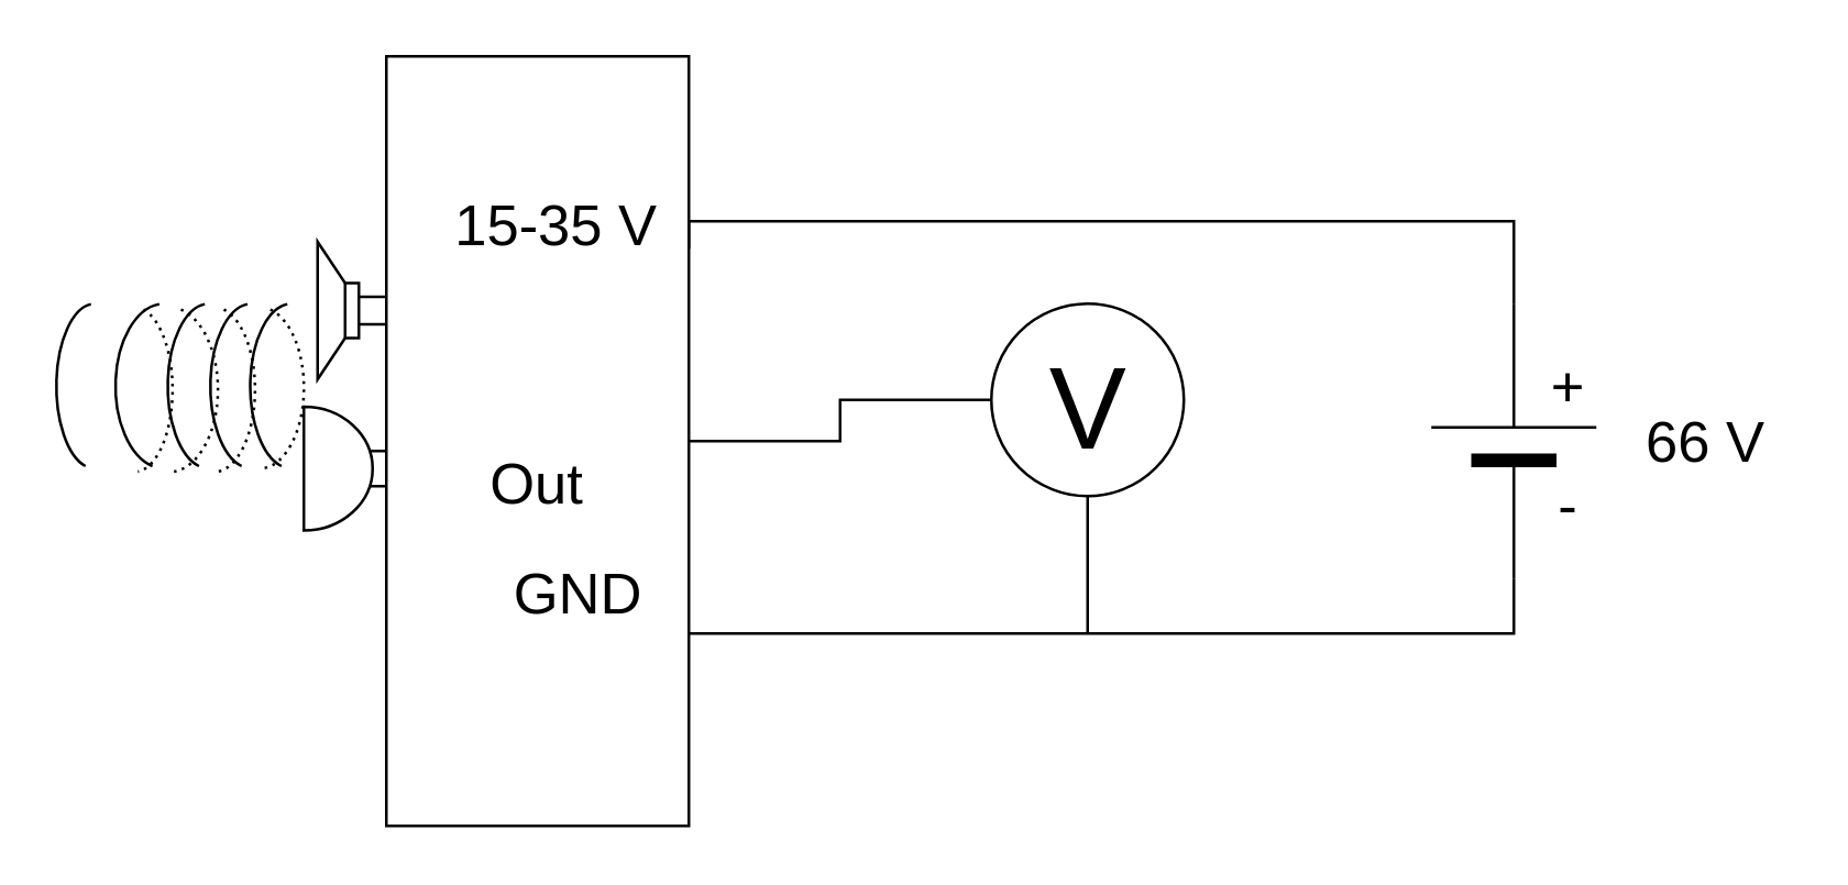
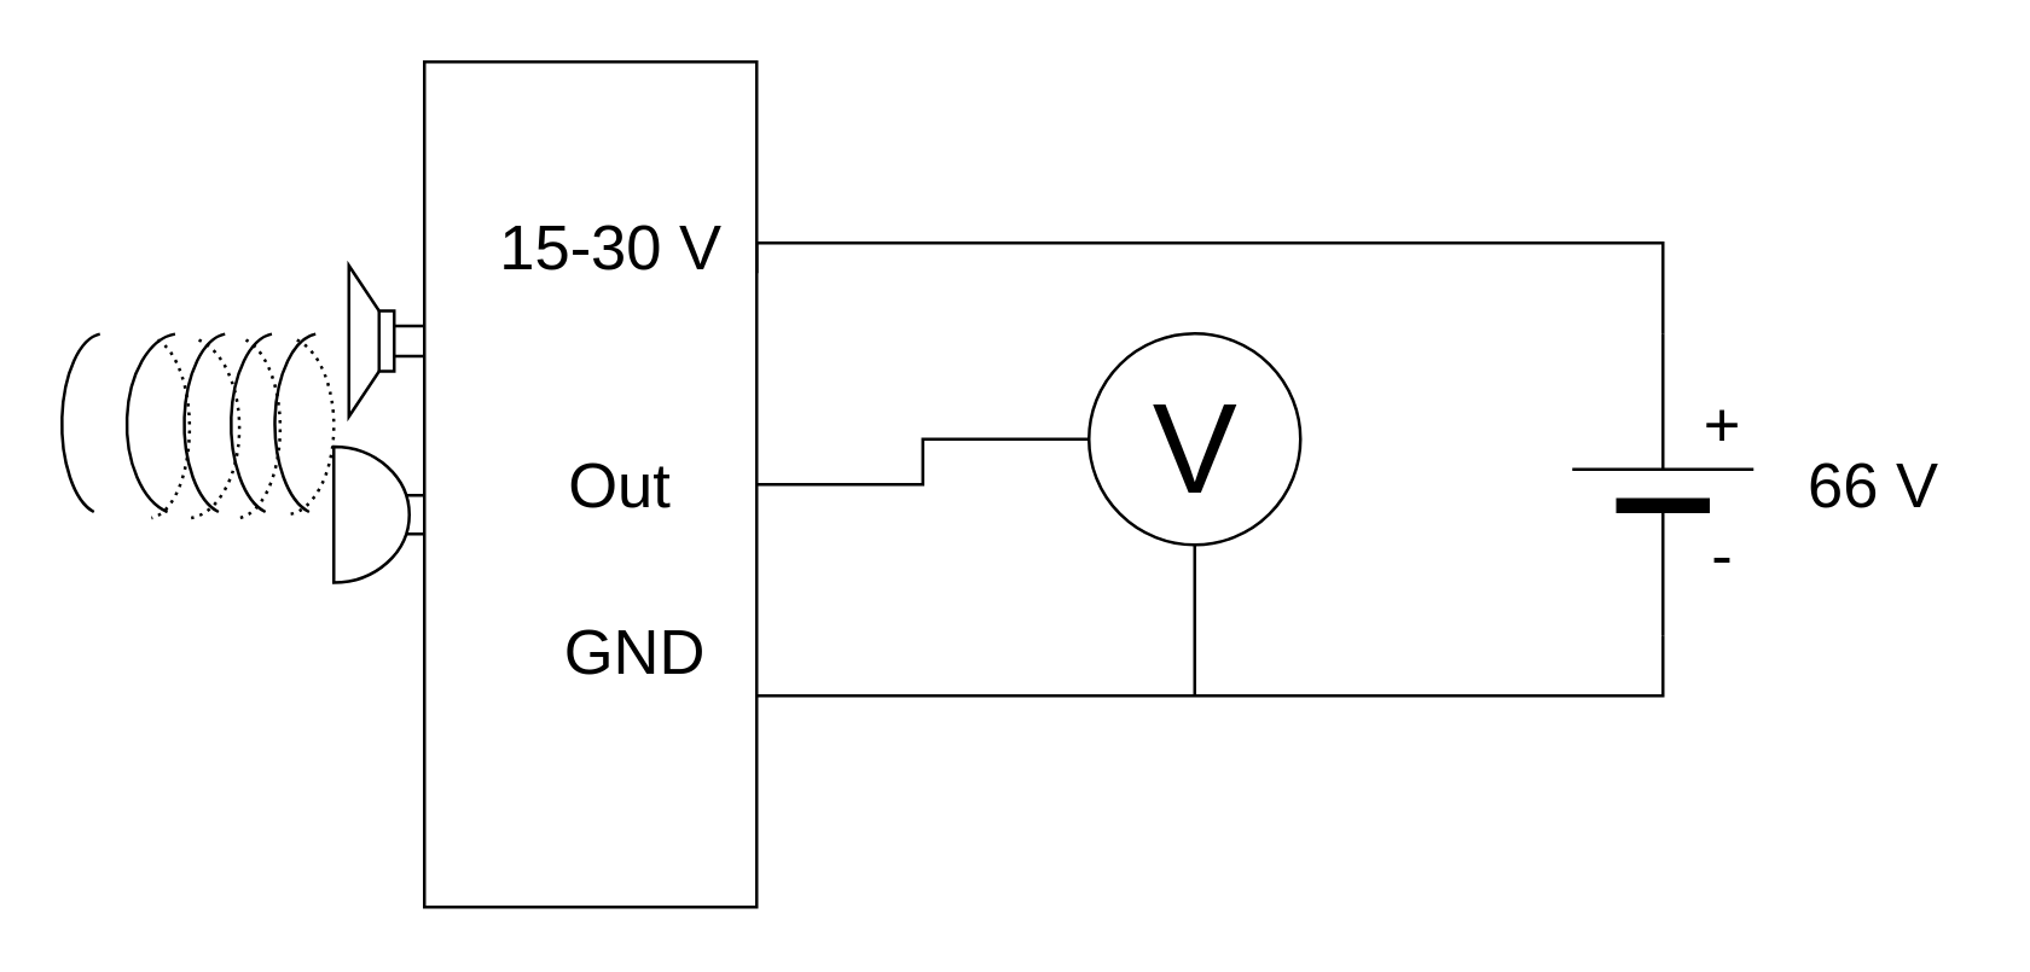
- <mxCell id="9" value="&lt;font style=&quot;font-size: 21px&quot;&gt;15-35 V&amp;nbsp;&lt;/font&gt;" style="text;html=1;strokeColor=none;fillColor=none;align=center;verticalAlign=middle;whiteSpace=wrap;rounded=0;fontSize=42;" parent="1" vertex="1"><mxGeometry x="150" y="50" width="110" height="50" as="geometry" /></mxCell>
+ <mxCell id="9" value="&lt;font style=&quot;font-size: 21px&quot;&gt;15-30 V&amp;nbsp;&lt;/font&gt;" style="text;html=1;strokeColor=none;fillColor=none;align=center;verticalAlign=middle;whiteSpace=wrap;rounded=0;fontSize=42;" parent="1" vertex="1"><mxGeometry x="150" y="50" width="110" height="50" as="geometry" /></mxCell>
- <mxCell id="10" value="Out" style="text;html=1;strokeColor=none;fillColor=none;align=center;verticalAlign=middle;whiteSpace=wrap;rounded=0;fontSize=21;" parent="1" vertex="1"><mxGeometry x="165" y="160" width="60" height="30" as="geometry" /></mxCell>
+ <mxCell id="10" value="Out" style="text;html=1;strokeColor=none;fillColor=none;align=center;verticalAlign=middle;whiteSpace=wrap;rounded=0;fontSize=21;" parent="1" vertex="1"><mxGeometry x="175" y="145" width="60" height="30" as="geometry" /></mxCell>
